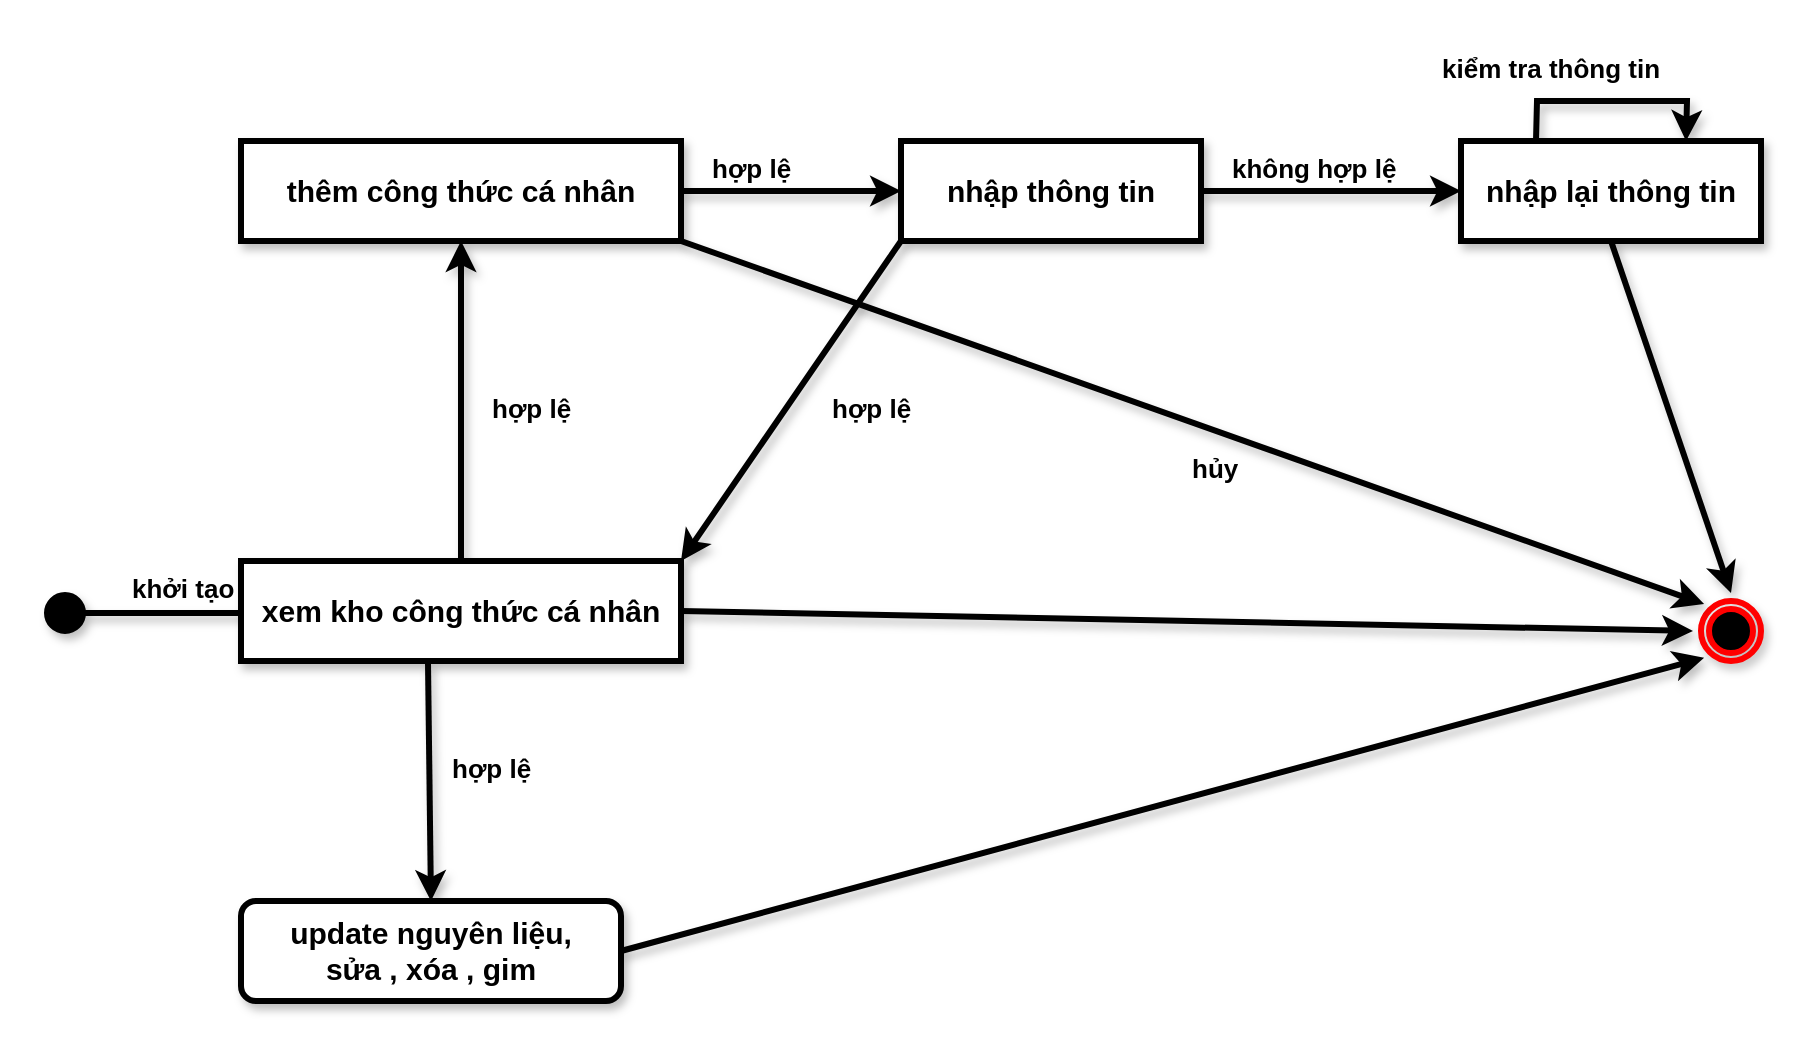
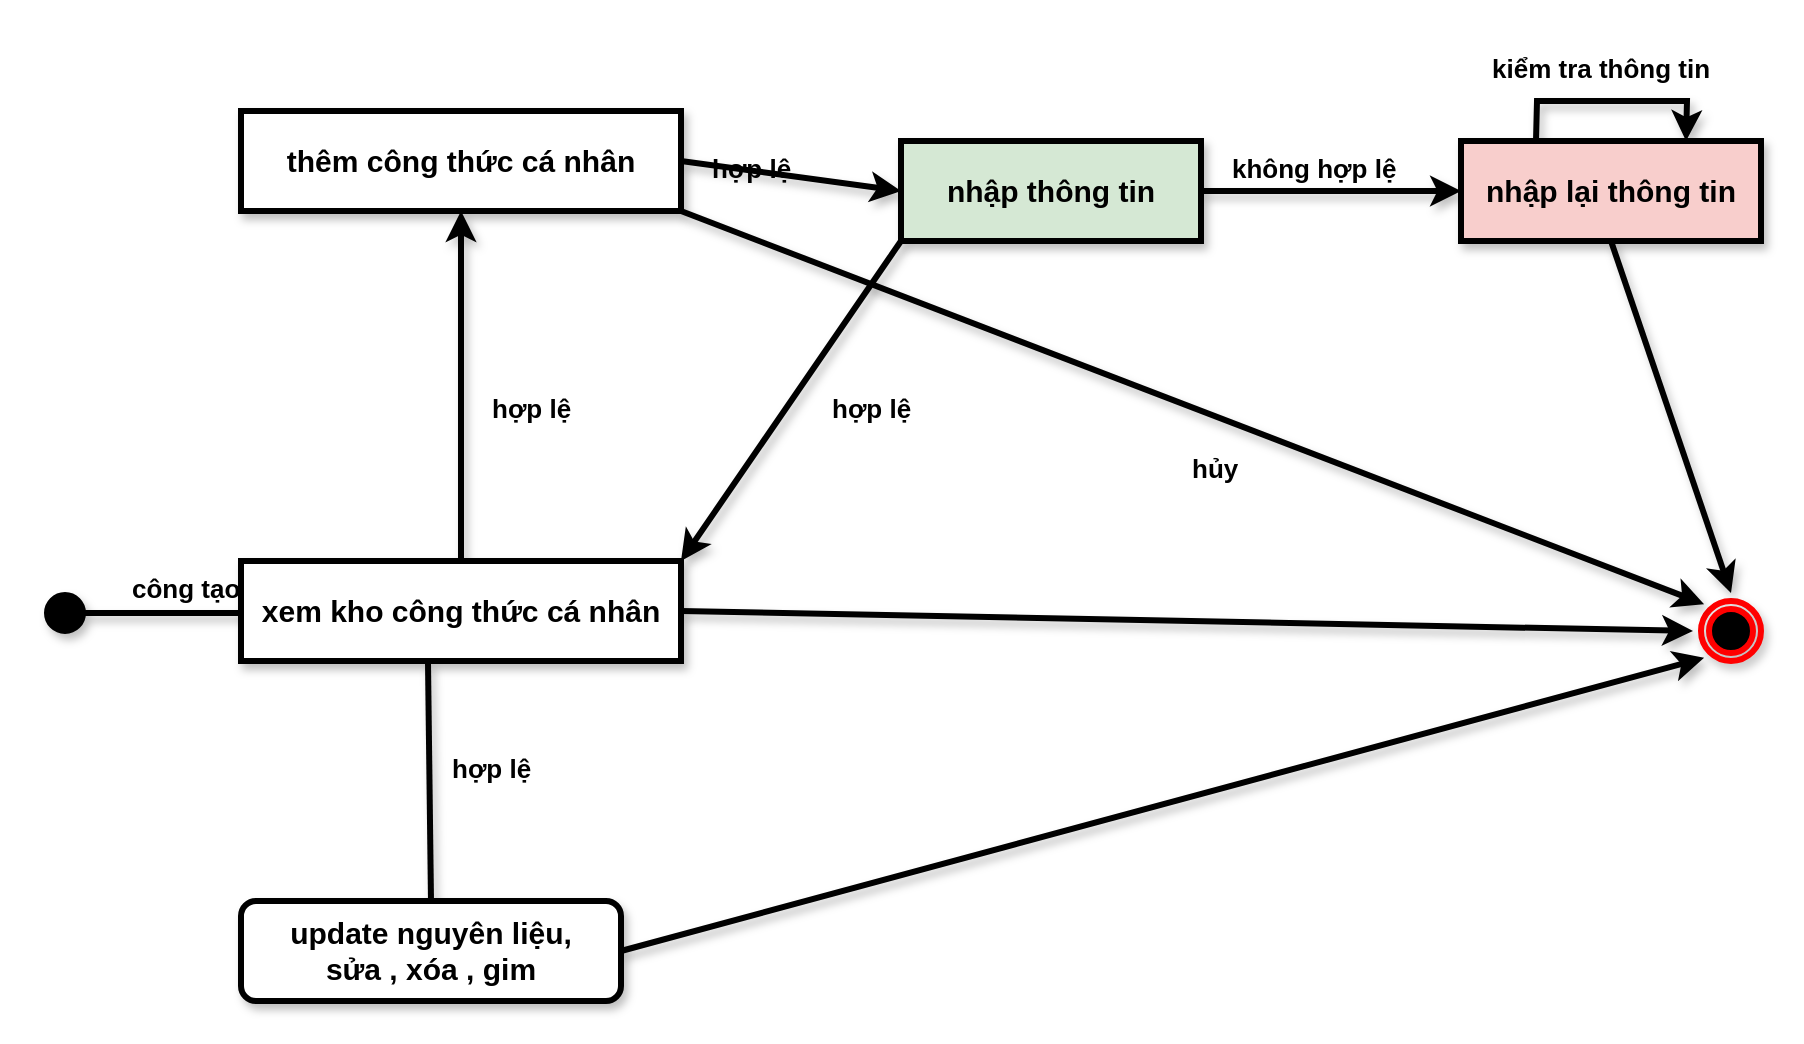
- <mxCell id="10" value="kiểm tra thông tin" style="text;strokeColor=none;fillColor=none;align=left;verticalAlign=top;spacingLeft=4;spacingRight=4;overflow=hidden;rotatable=0;points=[[0,0.5],[1,0.5]];portConstraint=eastwest;shadow=1;fontSize=13;fontStyle=1" vertex="1" parent="1"><mxGeometry x="715" y="20" width="130" height="26" as="geometry" /></mxCell>
+ <mxCell id="10" value="kiểm tra thông tin" style="text;strokeColor=none;fillColor=none;align=left;verticalAlign=top;spacingLeft=4;spacingRight=4;overflow=hidden;rotatable=0;points=[[0,0.5],[1,0.5]];portConstraint=eastwest;shadow=1;fontSize=13;fontStyle=1" vertex="1" parent="1"><mxGeometry x="740" y="20" width="130" height="26" as="geometry" /></mxCell>
- <mxCell id="16" value="thêm công thức cá nhân" style="html=1;shadow=1;strokeWidth=3;fontStyle=1;fontSize=15;" vertex="1" parent="1"><mxGeometry x="120" y="70" width="220" height="50" as="geometry" /></mxCell>
+ <mxCell id="16" value="thêm công thức cá nhân" style="html=1;shadow=1;strokeWidth=3;fontStyle=1;fontSize=15;" vertex="1" parent="1"><mxGeometry x="120" y="55" width="220" height="50" as="geometry" /></mxCell>
- <mxCell id="19" value="nhập thông tin" style="html=1;shadow=1;strokeWidth=3;fontStyle=1;fontSize=15;" vertex="1" parent="1"><mxGeometry x="450" y="70" width="150" height="50" as="geometry" /></mxCell>
+ <mxCell id="19" value="nhập thông tin" style="html=1;shadow=1;strokeWidth=3;fontStyle=1;fontSize=15;fillColor=#d5e8d4;" vertex="1" parent="1"><mxGeometry x="450" y="70" width="150" height="50" as="geometry" /></mxCell>
- <mxCell id="22" value="nhập lại thông tin" style="html=1;shadow=1;strokeWidth=3;fontStyle=1;fontSize=15;" vertex="1" parent="1"><mxGeometry x="730" y="70" width="150" height="50" as="geometry" /></mxCell>
+ <mxCell id="22" value="nhập lại thông tin" style="html=1;shadow=1;strokeWidth=3;fontStyle=1;fontSize=15;fillColor=#f8cecc;" vertex="1" parent="1"><mxGeometry x="730" y="70" width="150" height="50" as="geometry" /></mxCell>
- <mxCell id="8" value="khởi tạo" style="text;strokeColor=none;fillColor=none;align=left;verticalAlign=top;spacingLeft=4;spacingRight=4;overflow=hidden;rotatable=0;points=[[0,0.5],[1,0.5]];portConstraint=eastwest;shadow=1;fontSize=13;fontStyle=1" vertex="1" parent="1"><mxGeometry x="60" y="280" width="130" height="26" as="geometry" /></mxCell>
+ <mxCell id="8" value="công tạo" style="text;strokeColor=none;fillColor=none;align=left;verticalAlign=top;spacingLeft=4;spacingRight=4;overflow=hidden;rotatable=0;points=[[0,0.5],[1,0.5]];portConstraint=eastwest;shadow=1;fontSize=13;fontStyle=1" vertex="1" parent="1"><mxGeometry x="60" y="280" width="130" height="26" as="geometry" /></mxCell>
- <mxCell id="5" style="edgeStyle=none;rounded=0;orthogonalLoop=1;jettySize=auto;html=1;exitX=0.425;exitY=1.016;exitDx=0;exitDy=0;shadow=1;fontSize=14;startArrow=none;startFill=0;endArrow=classic;endFill=1;strokeWidth=3;entryX=0.5;entryY=0;entryDx=0;entryDy=0;exitPerimeter=0;" edge="1" parent="1" source="7" target="13"><mxGeometry relative="1" as="geometry"><mxPoint x="245" y="460" as="targetPoint" /></mxGeometry></mxCell>
+ <mxCell id="5" style="edgeStyle=none;rounded=0;orthogonalLoop=1;jettySize=auto;html=1;exitX=0.425;exitY=1.016;exitDx=0;exitDy=0;shadow=1;fontSize=14;startArrow=none;startFill=0;endArrow=none;endFill=1;strokeWidth=3;entryX=0.5;entryY=0;entryDx=0;entryDy=0;exitPerimeter=0;" edge="1" parent="1" source="7" target="13"><mxGeometry relative="1" as="geometry"><mxPoint x="245" y="460" as="targetPoint" /></mxGeometry></mxCell>
